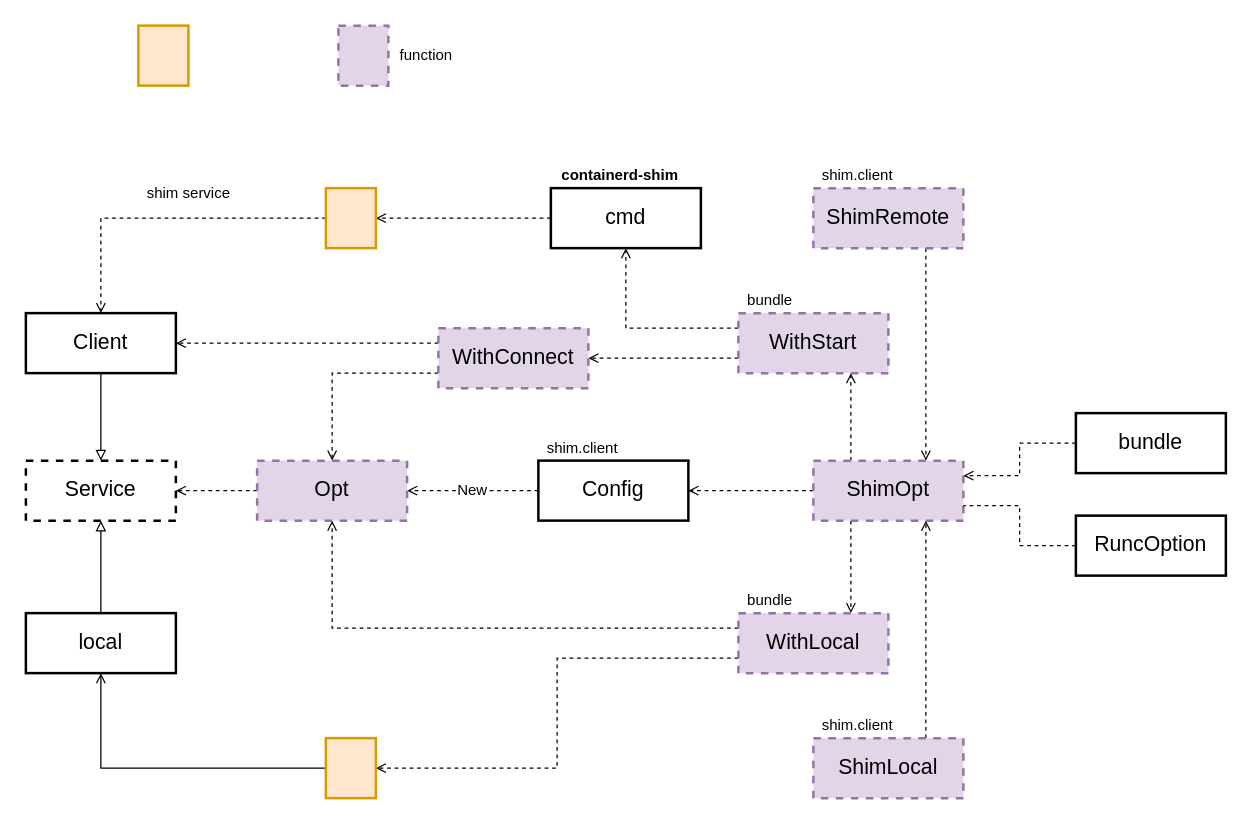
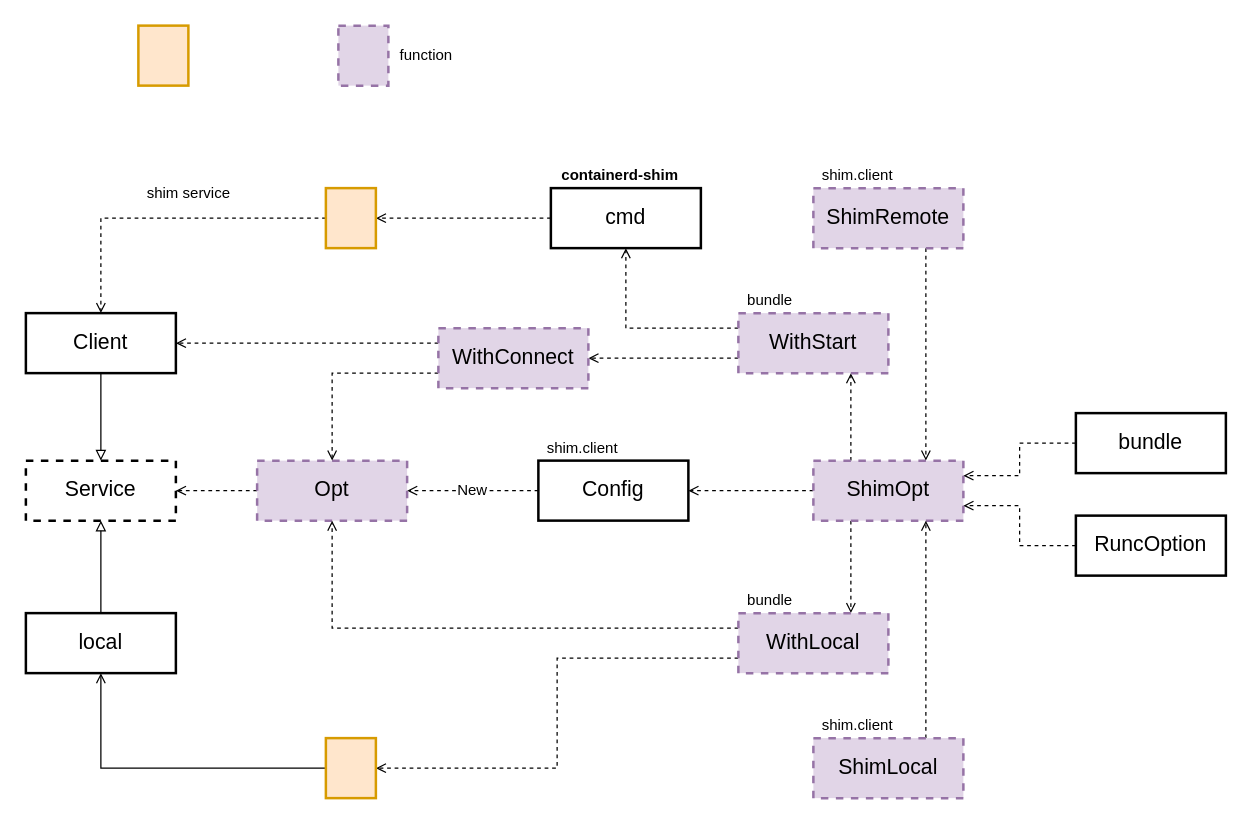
- <mxCell id="8" style="edgeStyle=orthogonalEdgeStyle;rounded=0;orthogonalLoop=1;jettySize=auto;html=1;exitX=0;exitY=0.5;exitDx=0;exitDy=0;entryX=1;entryY=0.75;entryDx=0;entryDy=0;dashed=1;fontSize=12;endArrow=none;endFill=0;" edge="1" parent="1" source="9" target="5"><mxGeometry relative="1" as="geometry" /></mxCell>
+ <mxCell id="8" style="edgeStyle=orthogonalEdgeStyle;rounded=0;orthogonalLoop=1;jettySize=auto;html=1;exitX=0;exitY=0.5;exitDx=0;exitDy=0;entryX=1;entryY=0.75;entryDx=0;entryDy=0;dashed=1;fontSize=12;endArrow=open;endFill=0;" edge="1" parent="1" source="9" target="5"><mxGeometry relative="1" as="geometry" /></mxCell>
